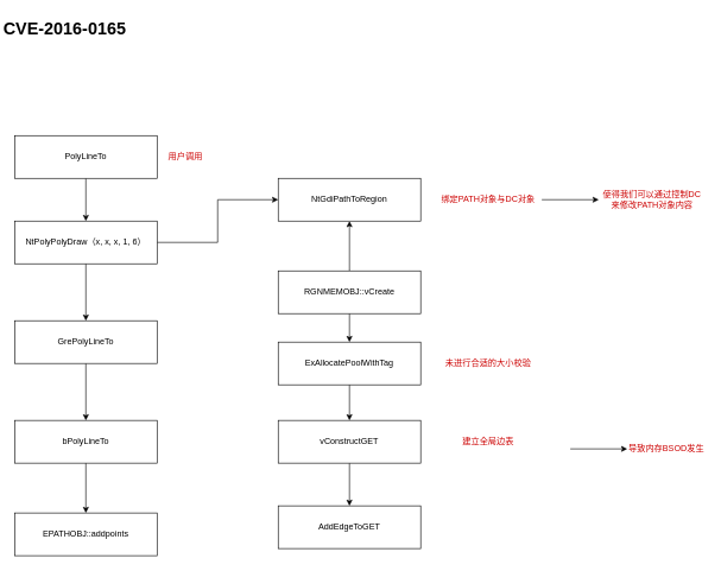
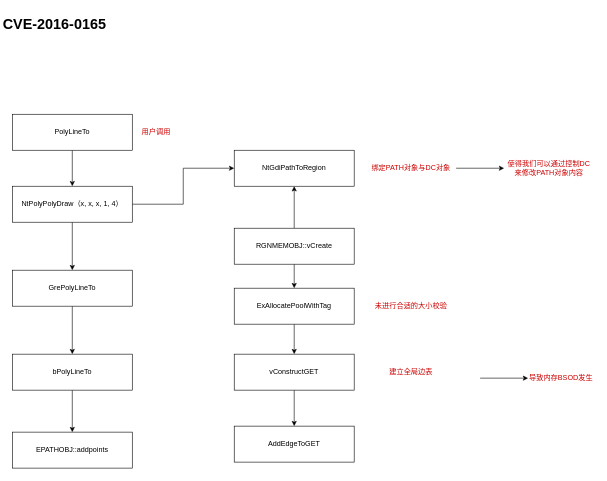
- <mxCell id="21" value="NtPolyPolyDraw（x, x, x, 1, 6）" style="rounded=0;whiteSpace=wrap;html=1;" vertex="1" parent="1"><mxGeometry x="20" y="310" width="200" height="60" as="geometry" /></mxCell>
+ <mxCell id="21" value="NtPolyPolyDraw（x, x, x, 1, 4）" style="rounded=0;whiteSpace=wrap;html=1;" vertex="1" parent="1"><mxGeometry x="20" y="310" width="200" height="60" as="geometry" /></mxCell>
